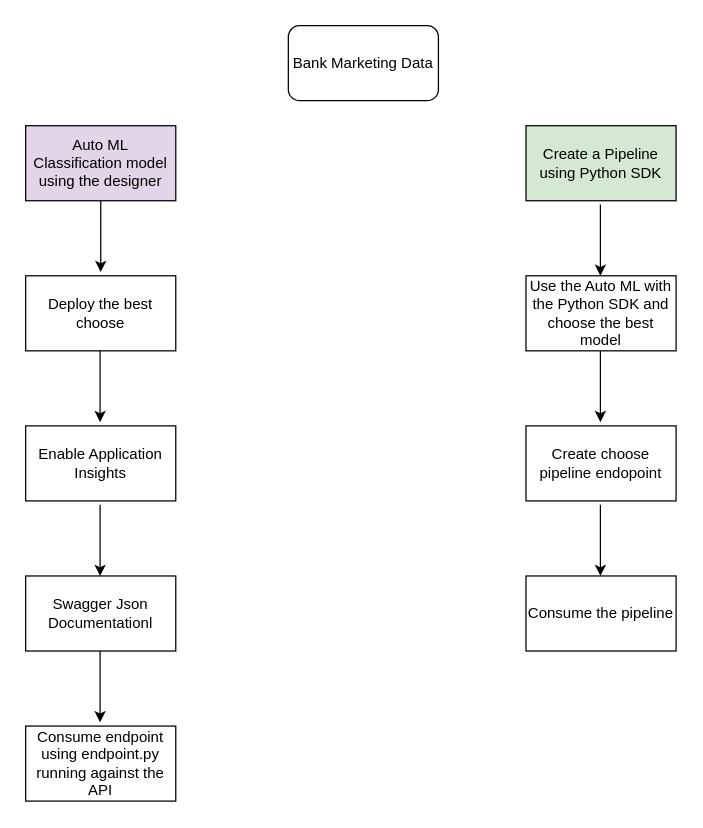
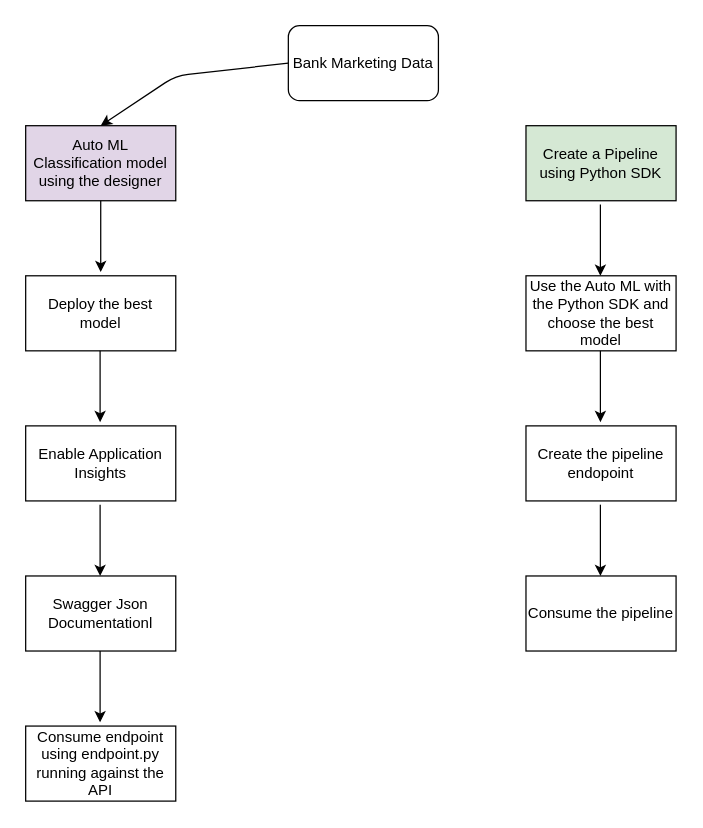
+ <mxCell id="12" value="" style="endArrow=classic;html=1;exitX=0;exitY=0.5;exitDx=0;exitDy=0;entryX=0.5;entryY=0;entryDx=0;entryDy=0;" edge="1" parent="1" source="2" target="3"><mxGeometry width="50" height="50" relative="1" as="geometry"><mxPoint x="280" y="280" as="sourcePoint" /><mxPoint x="330" y="230" as="targetPoint" /><Array as="points"><mxPoint x="140" y="60" /></Array></mxGeometry></mxCell>
- <mxCell id="5" value="Deploy the best choose" style="rounded=0;whiteSpace=wrap;html=1;" vertex="1" parent="1"><mxGeometry x="20" y="220" width="120" height="60" as="geometry" /></mxCell>
+ <mxCell id="5" value="Deploy the best model" style="rounded=0;whiteSpace=wrap;html=1;" vertex="1" parent="1"><mxGeometry x="20" y="220" width="120" height="60" as="geometry" /></mxCell>
- <mxCell id="7" value="Create choose pipeline endopoint" style="rounded=0;whiteSpace=wrap;html=1;" vertex="1" parent="1"><mxGeometry x="420" y="340" width="120" height="60" as="geometry" /></mxCell>
+ <mxCell id="7" value="Create the pipeline endopoint" style="rounded=0;whiteSpace=wrap;html=1;" vertex="1" parent="1"><mxGeometry x="420" y="340" width="120" height="60" as="geometry" /></mxCell>
